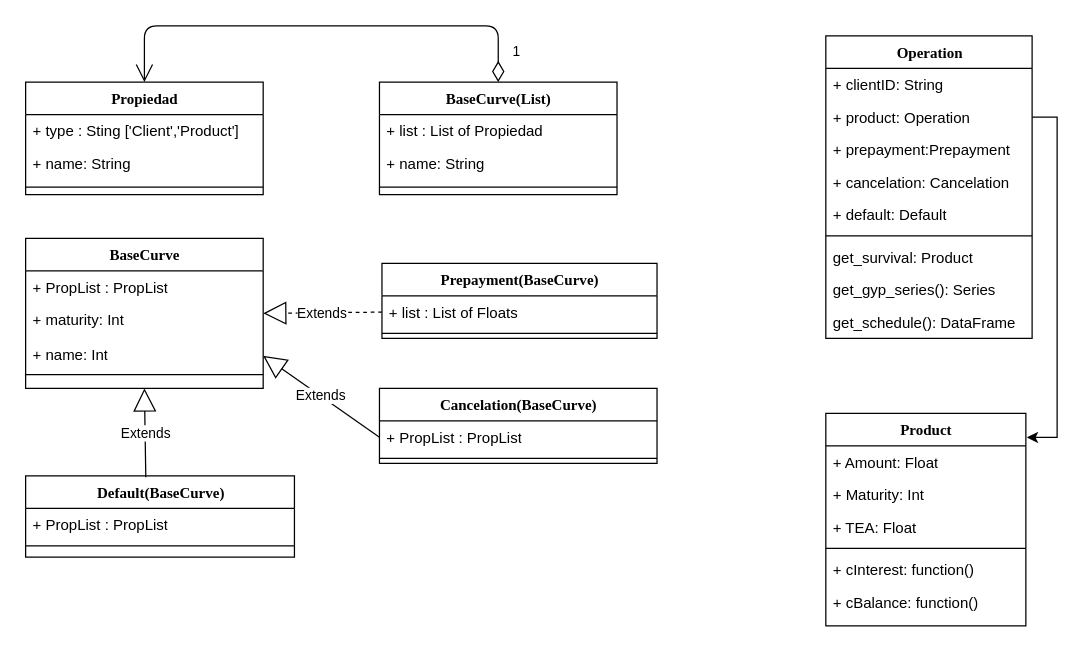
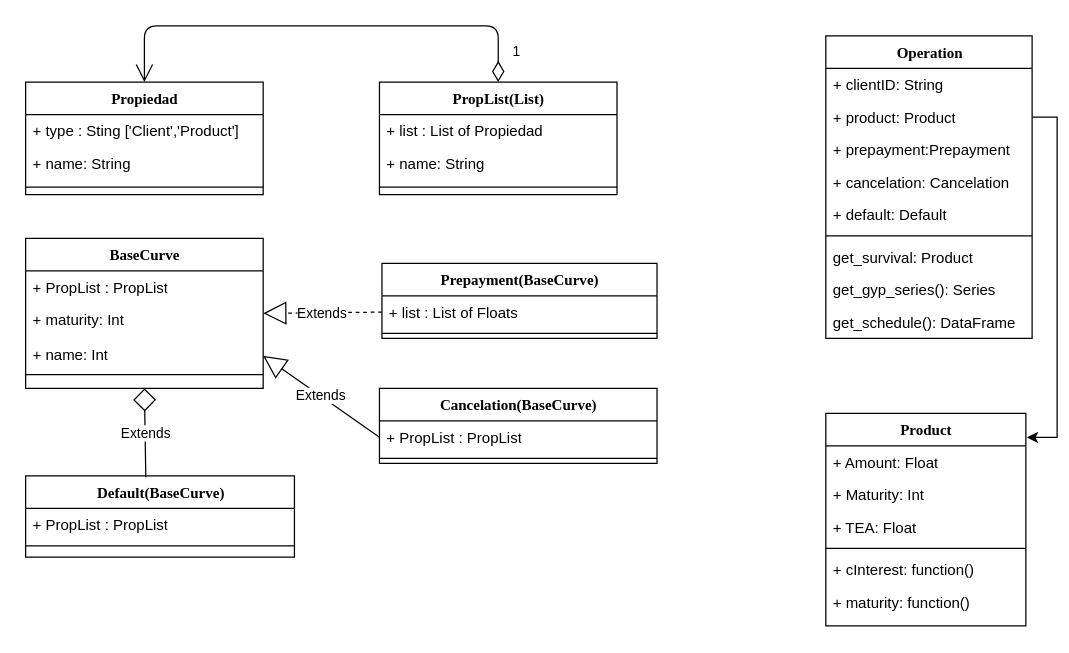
- <mxCell id="7" value="BaseCurve(List)" style="swimlane;html=1;fontStyle=1;align=center;verticalAlign=top;childLayout=stackLayout;horizontal=1;startSize=26;horizontalStack=0;resizeParent=1;resizeLast=0;collapsible=1;marginBottom=0;swimlaneFillColor=#ffffff;rounded=0;shadow=0;comic=0;labelBackgroundColor=none;strokeColor=#000000;strokeWidth=1;fillColor=none;fontFamily=Verdana;fontSize=12;fontColor=#000000;" vertex="1" parent="1"><mxGeometry x="303" y="65" width="190" height="90" as="geometry" /></mxCell>
+ <mxCell id="7" value="PropList(List)" style="swimlane;html=1;fontStyle=1;align=center;verticalAlign=top;childLayout=stackLayout;horizontal=1;startSize=26;horizontalStack=0;resizeParent=1;resizeLast=0;collapsible=1;marginBottom=0;swimlaneFillColor=#ffffff;rounded=0;shadow=0;comic=0;labelBackgroundColor=none;strokeColor=#000000;strokeWidth=1;fillColor=none;fontFamily=Verdana;fontSize=12;fontColor=#000000;" vertex="1" parent="1"><mxGeometry x="303" y="65" width="190" height="90" as="geometry" /></mxCell>
- <mxCell id="38" value="+ product: Operation" style="text;html=1;strokeColor=none;fillColor=none;align=left;verticalAlign=top;spacingLeft=4;spacingRight=4;whiteSpace=wrap;overflow=hidden;rotatable=0;points=[[0,0.5],[1,0.5]];portConstraint=eastwest;" parent="36" vertex="1"><mxGeometry y="52" width="165" height="26" as="geometry" /></mxCell>
+ <mxCell id="38" value="+ product: Product" style="text;html=1;strokeColor=none;fillColor=none;align=left;verticalAlign=top;spacingLeft=4;spacingRight=4;whiteSpace=wrap;overflow=hidden;rotatable=0;points=[[0,0.5],[1,0.5]];portConstraint=eastwest;" parent="36" vertex="1"><mxGeometry y="52" width="165" height="26" as="geometry" /></mxCell>
- <mxCell id="27" value="Extends" style="endArrow=block;endSize=16;endFill=0;html=1;exitX=0.447;exitY=0.015;exitDx=0;exitDy=0;exitPerimeter=0;entryX=0.5;entryY=1;entryDx=0;entryDy=0;" edge="1" parent="1" source="24" target="12"><mxGeometry width="160" relative="1" as="geometry"><mxPoint x="313" y="359" as="sourcePoint" /><mxPoint x="105" y="310" as="targetPoint" /><Array as="points" /></mxGeometry></mxCell>
+ <mxCell id="27" value="Extends" style="endArrow=diamond;endSize=16;endFill=0;html=1;exitX=0.447;exitY=0.015;exitDx=0;exitDy=0;exitPerimeter=0;entryX=0.5;entryY=1;entryDx=0;entryDy=0;" edge="1" parent="1" source="24" target="12"><mxGeometry width="160" relative="1" as="geometry"><mxPoint x="313" y="359" as="sourcePoint" /><mxPoint x="105" y="310" as="targetPoint" /><Array as="points" /></mxGeometry></mxCell>
- <mxCell id="34" value="+ cBalance: function()" style="text;html=1;strokeColor=none;fillColor=none;align=left;verticalAlign=top;spacingLeft=4;spacingRight=4;whiteSpace=wrap;overflow=hidden;rotatable=0;points=[[0,0.5],[1,0.5]];portConstraint=eastwest;" parent="28" vertex="1"><mxGeometry y="138" width="160" height="26" as="geometry" /></mxCell>
+ <mxCell id="34" value="+ maturity: function()" style="text;html=1;strokeColor=none;fillColor=none;align=left;verticalAlign=top;spacingLeft=4;spacingRight=4;whiteSpace=wrap;overflow=hidden;rotatable=0;points=[[0,0.5],[1,0.5]];portConstraint=eastwest;" parent="28" vertex="1"><mxGeometry y="138" width="160" height="26" as="geometry" /></mxCell>
